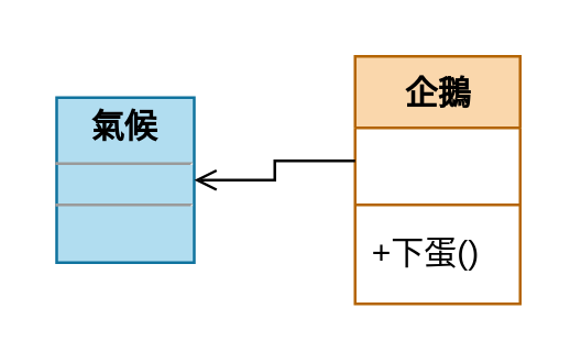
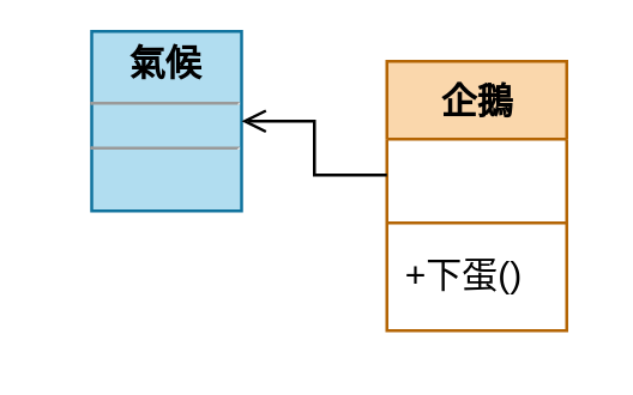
- <mxCell id="6" value="&lt;p style=&quot;margin:0px;margin-top:4px;text-align:center;&quot;&gt;&lt;b&gt;氣候&lt;/b&gt;&lt;/p&gt;&lt;hr size=&quot;1&quot;&gt;&lt;div style=&quot;height:2px;&quot;&gt;&lt;/div&gt;&lt;hr size=&quot;1&quot;&gt;&lt;div style=&quot;height:2px;&quot;&gt;&lt;/div&gt;" style="verticalAlign=top;align=left;overflow=fill;fontSize=12;fontFamily=Helvetica;html=1;whiteSpace=wrap;fillColor=#b1ddf0;strokeColor=#10739e;" vertex="1" parent="1"><mxGeometry x="20" y="35" width="50" height="60" as="geometry" /></mxCell>
+ <mxCell id="6" value="&lt;p style=&quot;margin:0px;margin-top:4px;text-align:center;&quot;&gt;&lt;b&gt;氣候&lt;/b&gt;&lt;/p&gt;&lt;hr size=&quot;1&quot;&gt;&lt;div style=&quot;height:2px;&quot;&gt;&lt;/div&gt;&lt;hr size=&quot;1&quot;&gt;&lt;div style=&quot;height:2px;&quot;&gt;&lt;/div&gt;" style="verticalAlign=top;align=left;overflow=fill;fontSize=12;fontFamily=Helvetica;html=1;whiteSpace=wrap;fillColor=#b1ddf0;strokeColor=#10739e;" vertex="1" parent="1"><mxGeometry x="30" y="10" width="50" height="60" as="geometry" /></mxCell>
